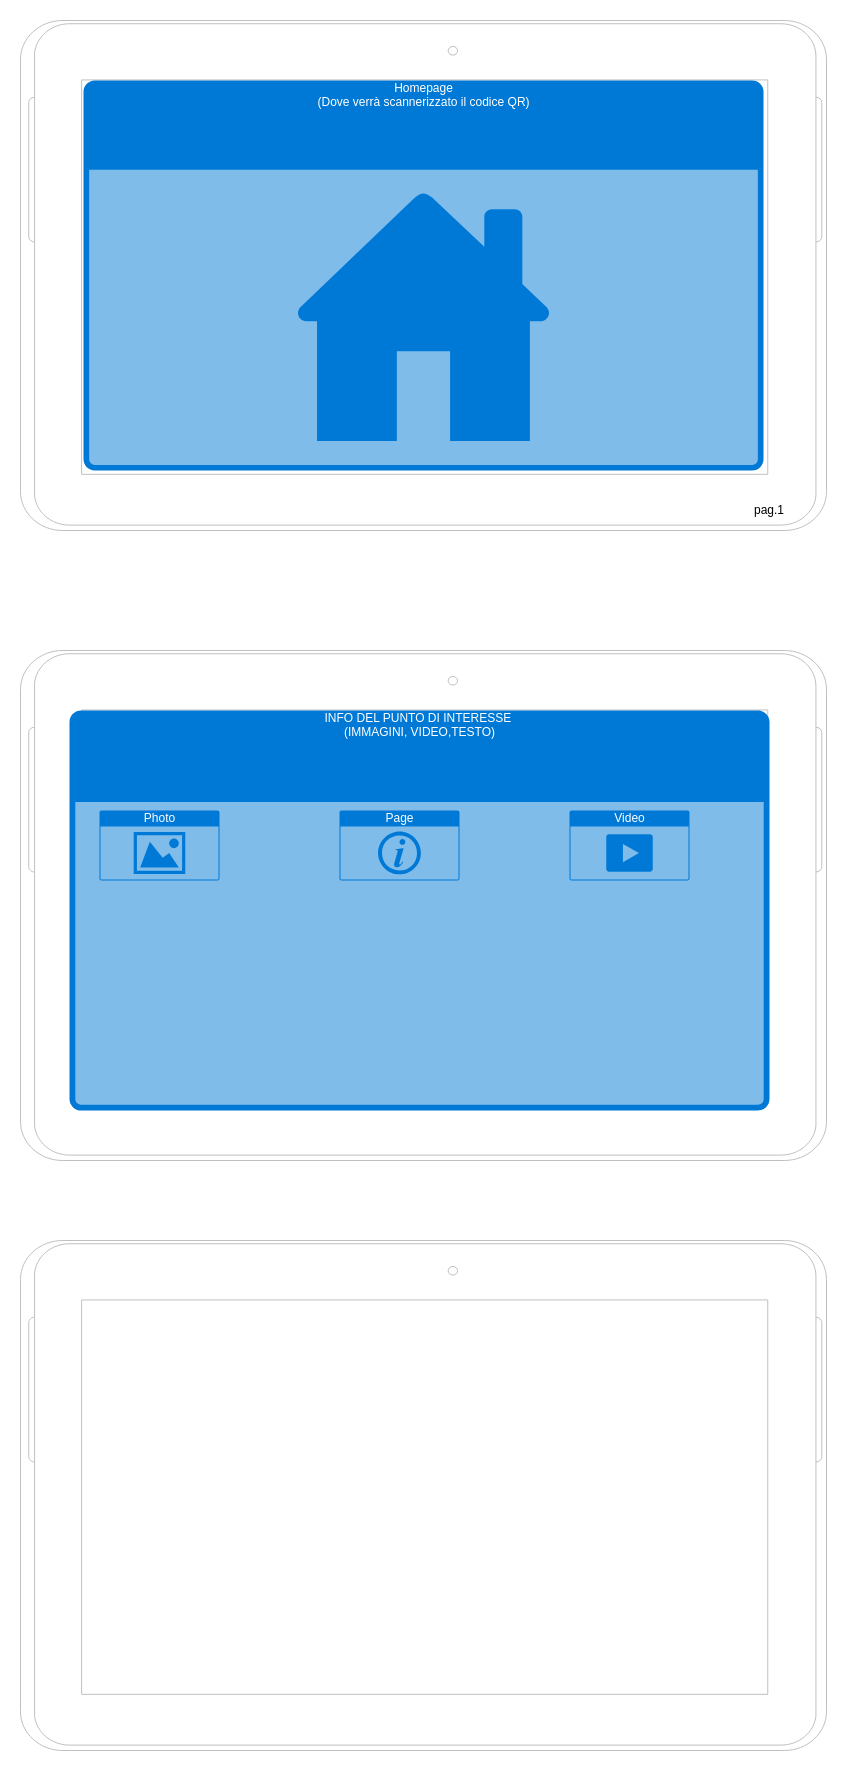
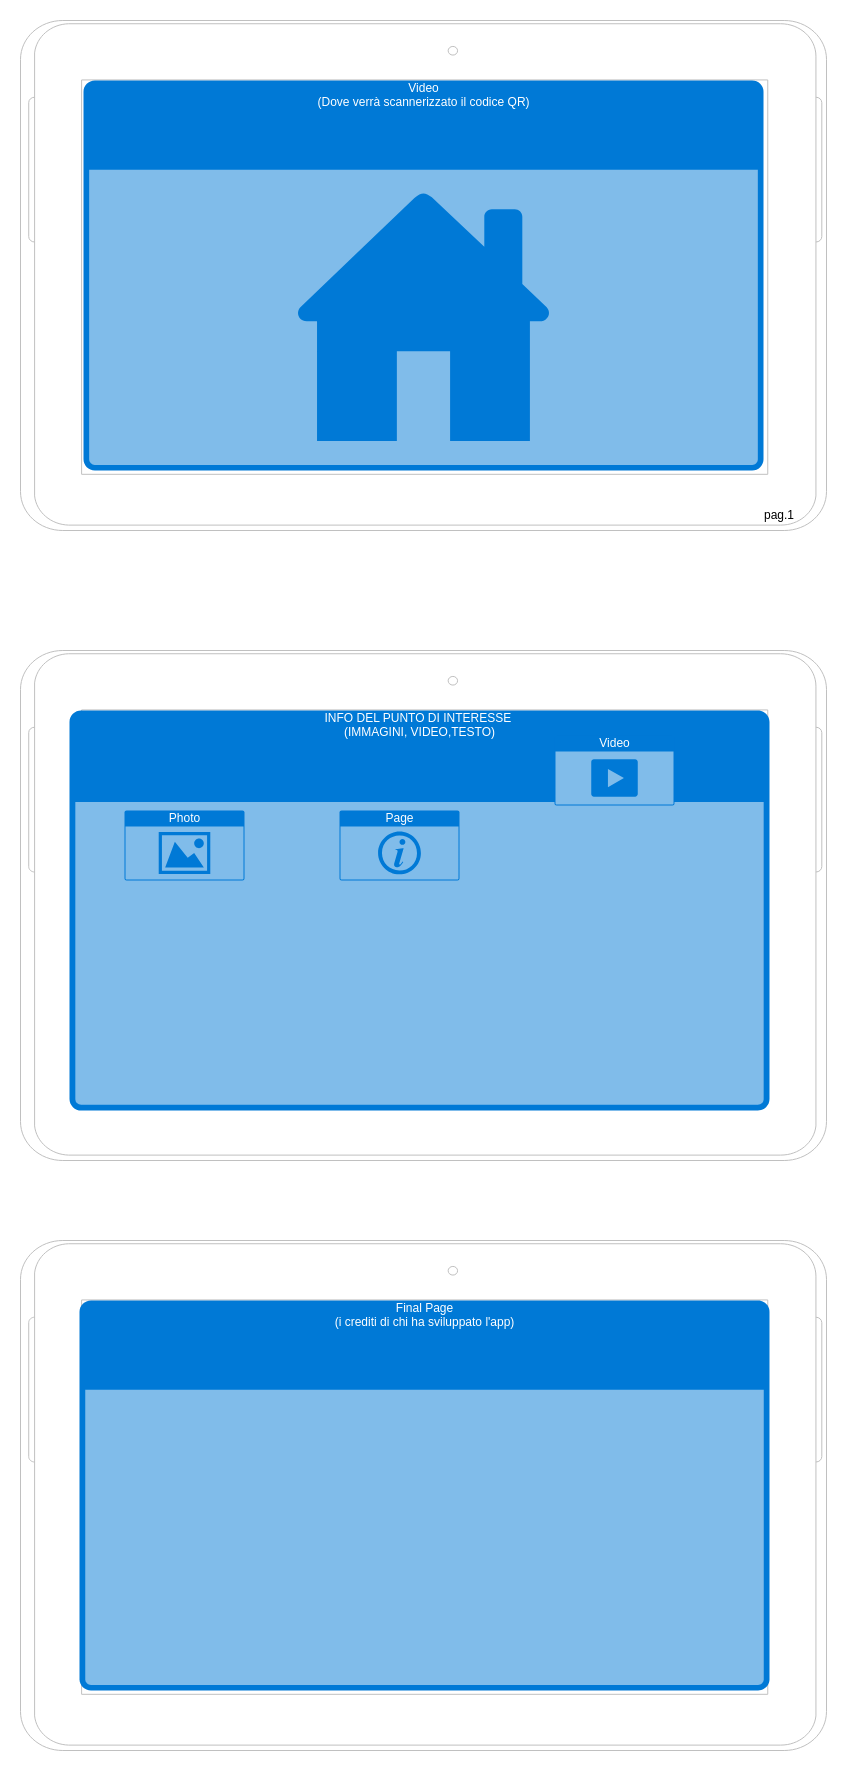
- <mxCell id="3" value="Homepage&lt;br&gt;(Dove verrà scannerizzato il codice QR)" style="html=1;strokeColor=none;fillColor=#0079D6;labelPosition=center;verticalLabelPosition=middle;verticalAlign=top;align=center;fontSize=12;outlineConnect=0;spacingTop=-6;fontColor=#FFFFFF;shape=mxgraph.sitemap.home;" parent="1" vertex="1"><mxGeometry x="83" y="80" width="680" height="390" as="geometry" /></mxCell>
+ <mxCell id="3" value="Video&lt;br&gt;(Dove verrà scannerizzato il codice QR)" style="html=1;strokeColor=none;fillColor=#0079D6;labelPosition=center;verticalLabelPosition=middle;verticalAlign=top;align=center;fontSize=12;outlineConnect=0;spacingTop=-6;fontColor=#FFFFFF;shape=mxgraph.sitemap.home;" parent="1" vertex="1"><mxGeometry x="83" y="80" width="680" height="390" as="geometry" /></mxCell>
- <mxCell id="8" value="pag.1" style="text;html=1;strokeColor=none;fillColor=none;align=center;verticalAlign=middle;whiteSpace=wrap;rounded=0;" parent="1" vertex="1"><mxGeometry x="749" y="500" width="40" height="20" as="geometry" /></mxCell>
+ <mxCell id="8" value="pag.1" style="text;html=1;strokeColor=none;fillColor=none;align=center;verticalAlign=middle;whiteSpace=wrap;rounded=0;" parent="1" vertex="1"><mxGeometry x="759" y="505" width="40" height="20" as="geometry" /></mxCell>
- <mxCell id="9" value="Photo" style="html=1;strokeColor=none;fillColor=#0079D6;labelPosition=center;verticalLabelPosition=middle;verticalAlign=top;align=center;fontSize=12;outlineConnect=0;spacingTop=-6;fontColor=#FFFFFF;shape=mxgraph.sitemap.photo;" vertex="1" parent="1"><mxGeometry x="99" y="810" width="120" height="70" as="geometry" /></mxCell>
+ <mxCell id="9" value="Photo" style="html=1;strokeColor=none;fillColor=#0079D6;labelPosition=center;verticalLabelPosition=middle;verticalAlign=top;align=center;fontSize=12;outlineConnect=0;spacingTop=-6;fontColor=#FFFFFF;shape=mxgraph.sitemap.photo;" vertex="1" parent="1"><mxGeometry x="124" y="810" width="120" height="70" as="geometry" /></mxCell>
- <mxCell id="11" value="Video" style="html=1;strokeColor=none;fillColor=#0079D6;labelPosition=center;verticalLabelPosition=middle;verticalAlign=top;align=center;fontSize=12;outlineConnect=0;spacingTop=-6;fontColor=#FFFFFF;shape=mxgraph.sitemap.video;" vertex="1" parent="1"><mxGeometry x="569" y="810" width="120" height="70" as="geometry" /></mxCell>
+ <mxCell id="11" value="Video" style="html=1;strokeColor=none;fillColor=#0079D6;labelPosition=center;verticalLabelPosition=middle;verticalAlign=top;align=center;fontSize=12;outlineConnect=0;spacingTop=-6;fontColor=#FFFFFF;shape=mxgraph.sitemap.video;" vertex="1" parent="1"><mxGeometry x="554" y="735" width="120" height="70" as="geometry" /></mxCell>
+ <mxCell id="7" value="Final Page&lt;br&gt;(i crediti di chi ha sviluppato l'app)" style="html=1;strokeColor=none;fillColor=#0079D6;labelPosition=center;verticalLabelPosition=middle;verticalAlign=top;align=center;fontSize=12;outlineConnect=0;spacingTop=-6;fontColor=#FFFFFF;shape=mxgraph.sitemap.page;" parent="1" vertex="1"><mxGeometry x="79" y="1300" width="690" height="390" as="geometry" /></mxCell>
